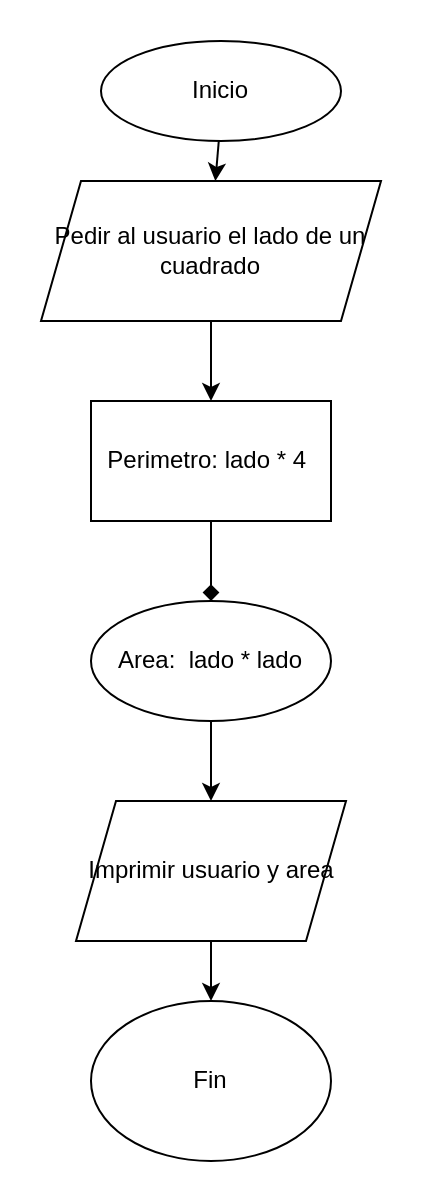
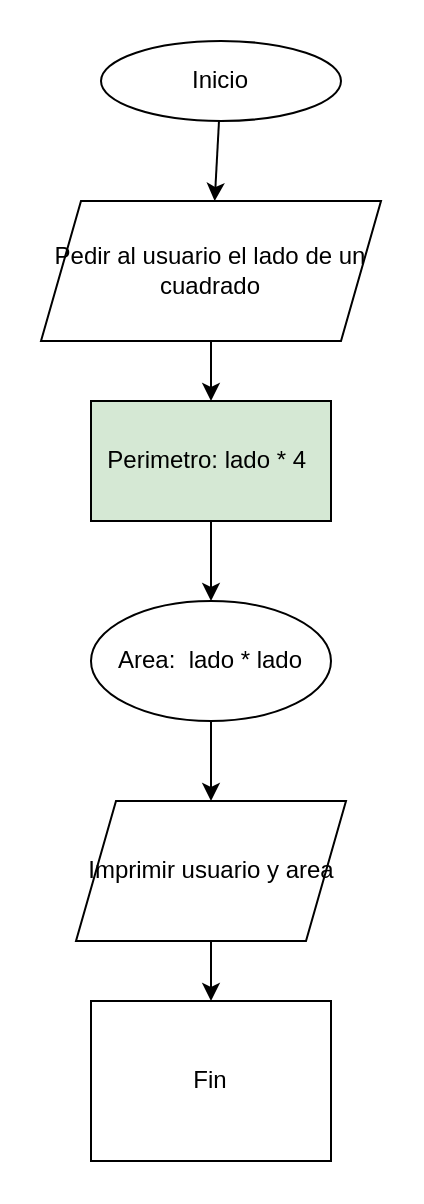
- <mxCell id="3" value="Inicio" style="ellipse;whiteSpace=wrap;html=1;" vertex="1" parent="1"><mxGeometry x="50" y="20" width="120" height="50" as="geometry" /></mxCell>
+ <mxCell id="3" value="Inicio" style="ellipse;whiteSpace=wrap;html=1;" vertex="1" parent="1"><mxGeometry x="50" y="20" width="120" height="40" as="geometry" /></mxCell>
- <mxCell id="5" value="Pedir al usuario el lado de un cuadrado&lt;br&gt;" style="shape=parallelogram;perimeter=parallelogramPerimeter;whiteSpace=wrap;html=1;fixedSize=1;" vertex="1" parent="1"><mxGeometry x="20" y="90" width="170" height="70" as="geometry" /></mxCell>
+ <mxCell id="5" value="Pedir al usuario el lado de un cuadrado&lt;br&gt;" style="shape=parallelogram;perimeter=parallelogramPerimeter;whiteSpace=wrap;html=1;fixedSize=1;" vertex="1" parent="1"><mxGeometry x="20" y="100" width="170" height="70" as="geometry" /></mxCell>
- <mxCell id="7" value="Perimetro: lado * 4&amp;nbsp;" style="whiteSpace=wrap;html=1;" vertex="1" parent="1"><mxGeometry x="45" y="200" width="120" height="60" as="geometry" /></mxCell>
+ <mxCell id="7" value="Perimetro: lado * 4&amp;nbsp;" style="whiteSpace=wrap;html=1;fillColor=#d5e8d4;" vertex="1" parent="1"><mxGeometry x="45" y="200" width="120" height="60" as="geometry" /></mxCell>
- <mxCell id="6" value="" style="edgeStyle=none;html=1;endArrow=diamond;" edge="1" parent="1" source="7" target="9"><mxGeometry relative="1" as="geometry" /></mxCell>
+ <mxCell id="6" value="" style="edgeStyle=none;html=1;" edge="1" parent="1" source="7" target="9"><mxGeometry relative="1" as="geometry" /></mxCell>
- <mxCell id="12" value="Fin&lt;br&gt;" style="ellipse;whiteSpace=wrap;html=1;" vertex="1" parent="1"><mxGeometry x="45" y="500" width="120" height="80" as="geometry" /></mxCell>
+ <mxCell id="12" value="Fin&lt;br&gt;" style="whiteSpace=wrap;html=1;rounded=0;" vertex="1" parent="1"><mxGeometry x="45" y="500" width="120" height="80" as="geometry" /></mxCell>
